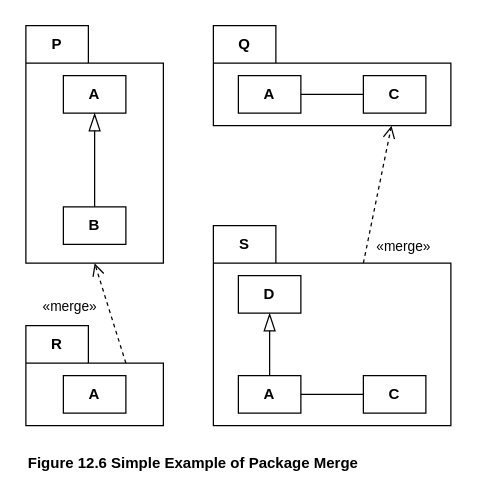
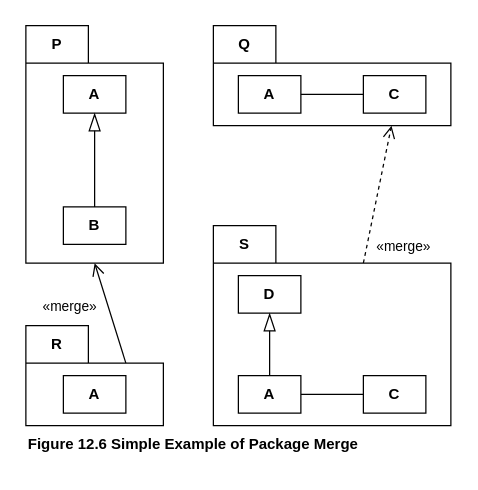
- <mxCell id="17" style="rounded=0;orthogonalLoop=1;jettySize=auto;html=1;exitX=0;exitY=0;exitDx=80;exitDy=30;exitPerimeter=0;entryX=0.5;entryY=1;entryDx=0;entryDy=0;entryPerimeter=0;endArrow=open;startArrow=none;endFill=0;startFill=0;endSize=8;verticalAlign=bottom;dashed=1;labelBackgroundColor=none;" edge="1" parent="1" source="19" target="6"><mxGeometry relative="1" as="geometry" /></mxCell>
+ <mxCell id="17" style="rounded=0;orthogonalLoop=1;jettySize=auto;html=1;exitX=0;exitY=0;exitDx=80;exitDy=30;exitPerimeter=0;entryX=0.5;entryY=1;entryDx=0;entryDy=0;entryPerimeter=0;endArrow=open;startArrow=none;endFill=0;startFill=0;endSize=8;verticalAlign=bottom;dashed=0;labelBackgroundColor=none;" edge="1" parent="1" source="19" target="6"><mxGeometry relative="1" as="geometry" /></mxCell>
- <mxCell id="22" value="&lt;b&gt;Figure 12.6 Simple Example of Package Merge&lt;/b&gt;" style="text;html=1;align=left;verticalAlign=middle;resizable=0;points=[];autosize=1;strokeColor=none;fillColor=none;" vertex="1" parent="1"><mxGeometry x="20" y="355" width="290" height="30" as="geometry" /></mxCell>
+ <mxCell id="22" value="&lt;b&gt;Figure 12.6 Simple Example of Package Merge&lt;/b&gt;" style="text;html=1;align=left;verticalAlign=middle;resizable=0;points=[];autosize=1;strokeColor=none;fillColor=none;" vertex="1" parent="1"><mxGeometry y="340" width="290" height="30" as="geometry" x="20" /></mxCell>
